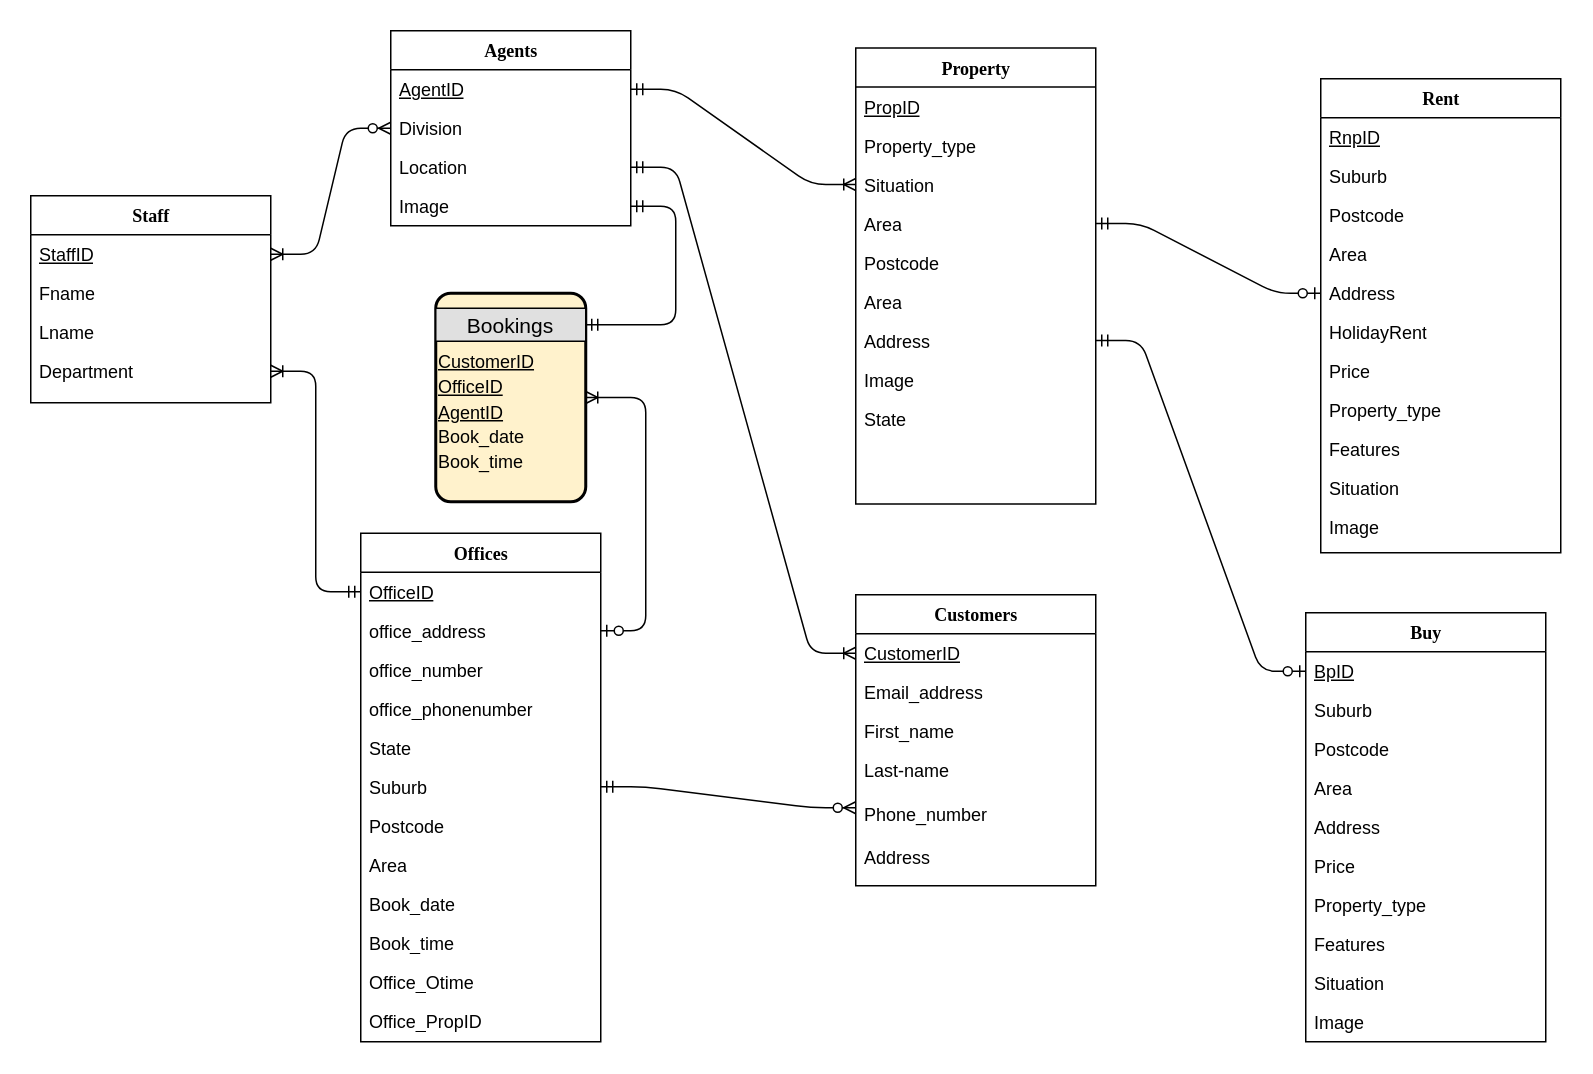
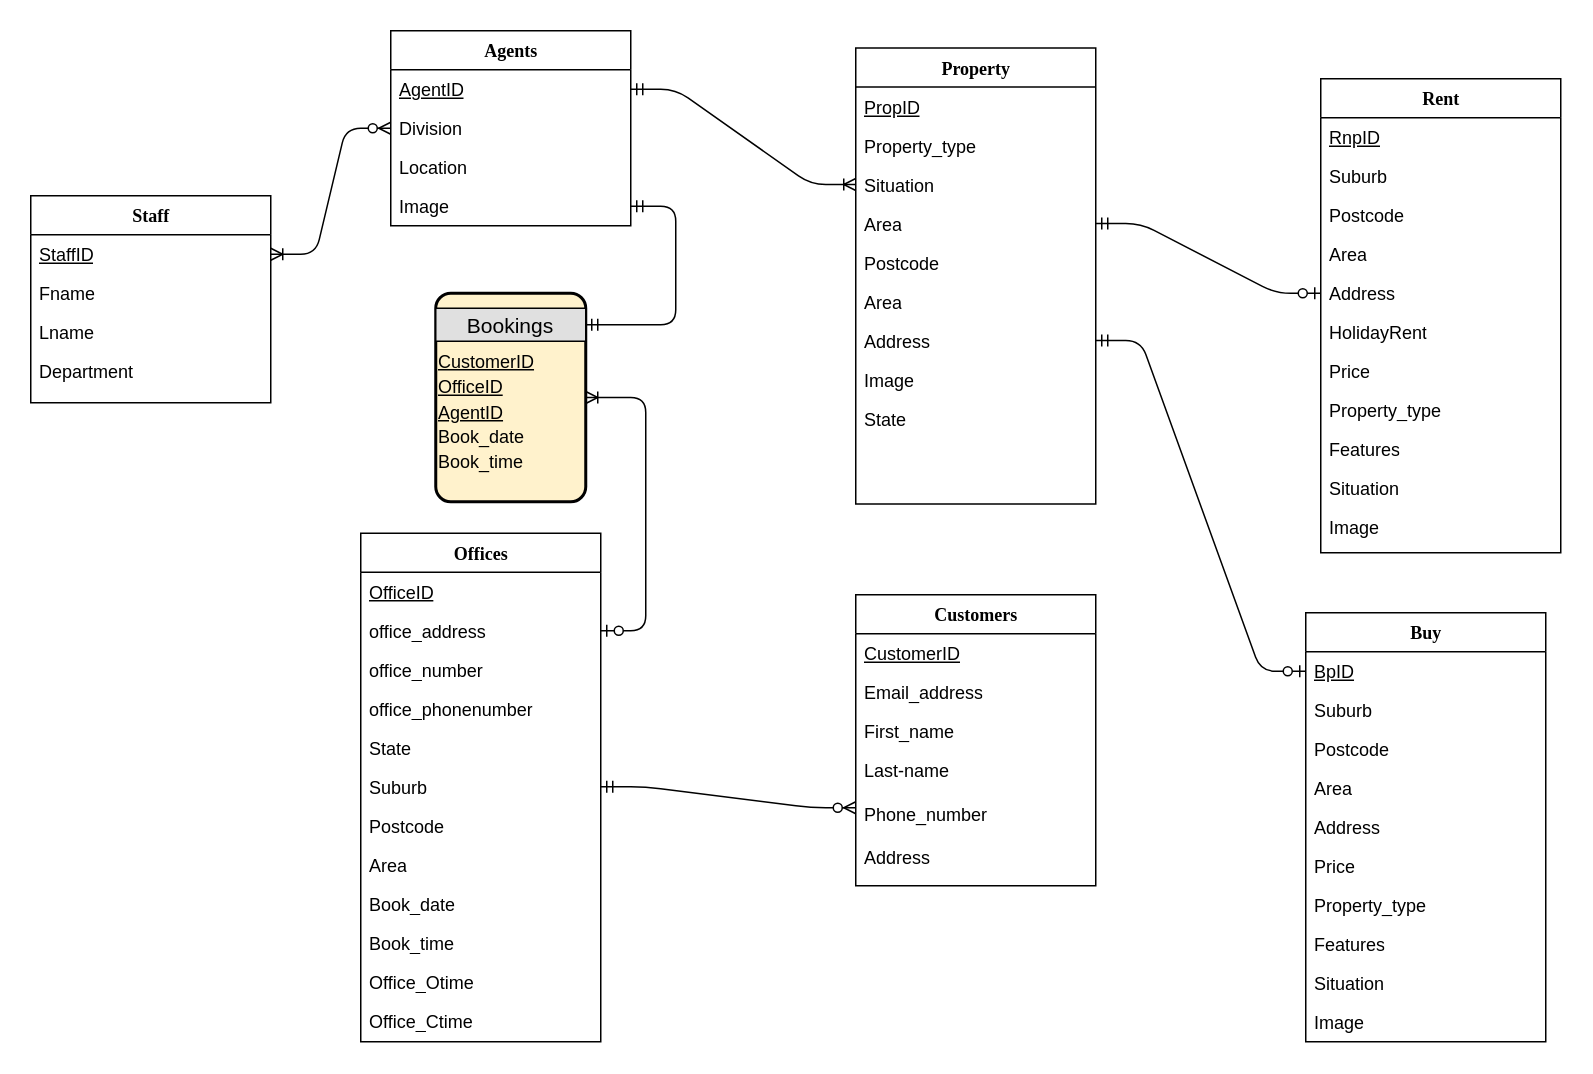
- <mxCell id="70" value="" parent="1" style="edgeStyle=entityRelationEdgeStyle;fontSize=12;html=1;endArrow=ERoneToMany;startArrow=ERmandOne;" edge="1" source="61" target="3"><mxGeometry as="geometry" height="100" width="100" relative="1"><mxPoint as="sourcePoint" y="308" x="450" /><mxPoint as="targetPoint" y="623" x="590" /></mxGeometry></mxCell>
- <mxCell id="66" value="" parent="1" style="edgeStyle=entityRelationEdgeStyle;fontSize=12;html=1;endArrow=ERoneToMany;startArrow=ERmandOne;" edge="1" source="31" target="57"><mxGeometry as="geometry" height="100" width="100" relative="1"><mxPoint as="sourcePoint" y="868" x="10" /><mxPoint as="targetPoint" y="299" x="180" /></mxGeometry></mxCell>
- <mxCell id="42" value="Office_PropID" parent="30" style="text;html=1;strokeColor=none;fillColor=none;align=left;verticalAlign=top;spacingLeft=4;spacingRight=4;whiteSpace=wrap;overflow=hidden;rotatable=0;points=[[0,0.5],[1,0.5]];portConstraint=eastwest;" vertex="1"><mxGeometry as="geometry" y="312" height="26" width="160" /></mxCell>
+ <mxCell id="42" value="Office_Ctime" parent="30" style="text;html=1;strokeColor=none;fillColor=none;align=left;verticalAlign=top;spacingLeft=4;spacingRight=4;whiteSpace=wrap;overflow=hidden;rotatable=0;points=[[0,0.5],[1,0.5]];portConstraint=eastwest;" vertex="1"><mxGeometry as="geometry" y="312" height="26" width="160" /></mxCell>
